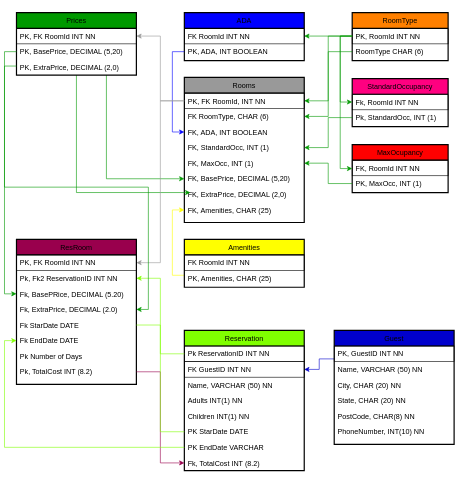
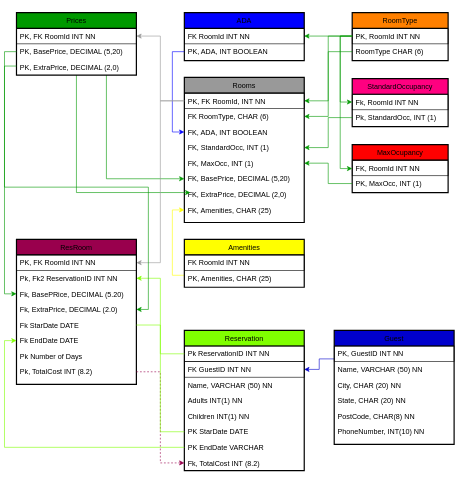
- <mxCell id="60" style="edgeStyle=orthogonalEdgeStyle;rounded=0;orthogonalLoop=1;jettySize=auto;html=1;exitX=1;exitY=0.5;exitDx=0;exitDy=0;entryX=0;entryY=0.5;entryDx=0;entryDy=0;strokeColor=#99004D;strokeWidth=1;" edge="1" parent="1" source="59" target="50"><mxGeometry relative="1" as="geometry" /></mxCell>
+ <mxCell id="60" style="edgeStyle=orthogonalEdgeStyle;rounded=0;orthogonalLoop=1;jettySize=auto;html=1;exitX=1;exitY=0.5;exitDx=0;exitDy=0;entryX=0;entryY=0.5;entryDx=0;entryDy=0;strokeColor=#99004D;strokeWidth=1;dashed=1;" edge="1" parent="1" source="59" target="50"><mxGeometry relative="1" as="geometry" /></mxCell>
